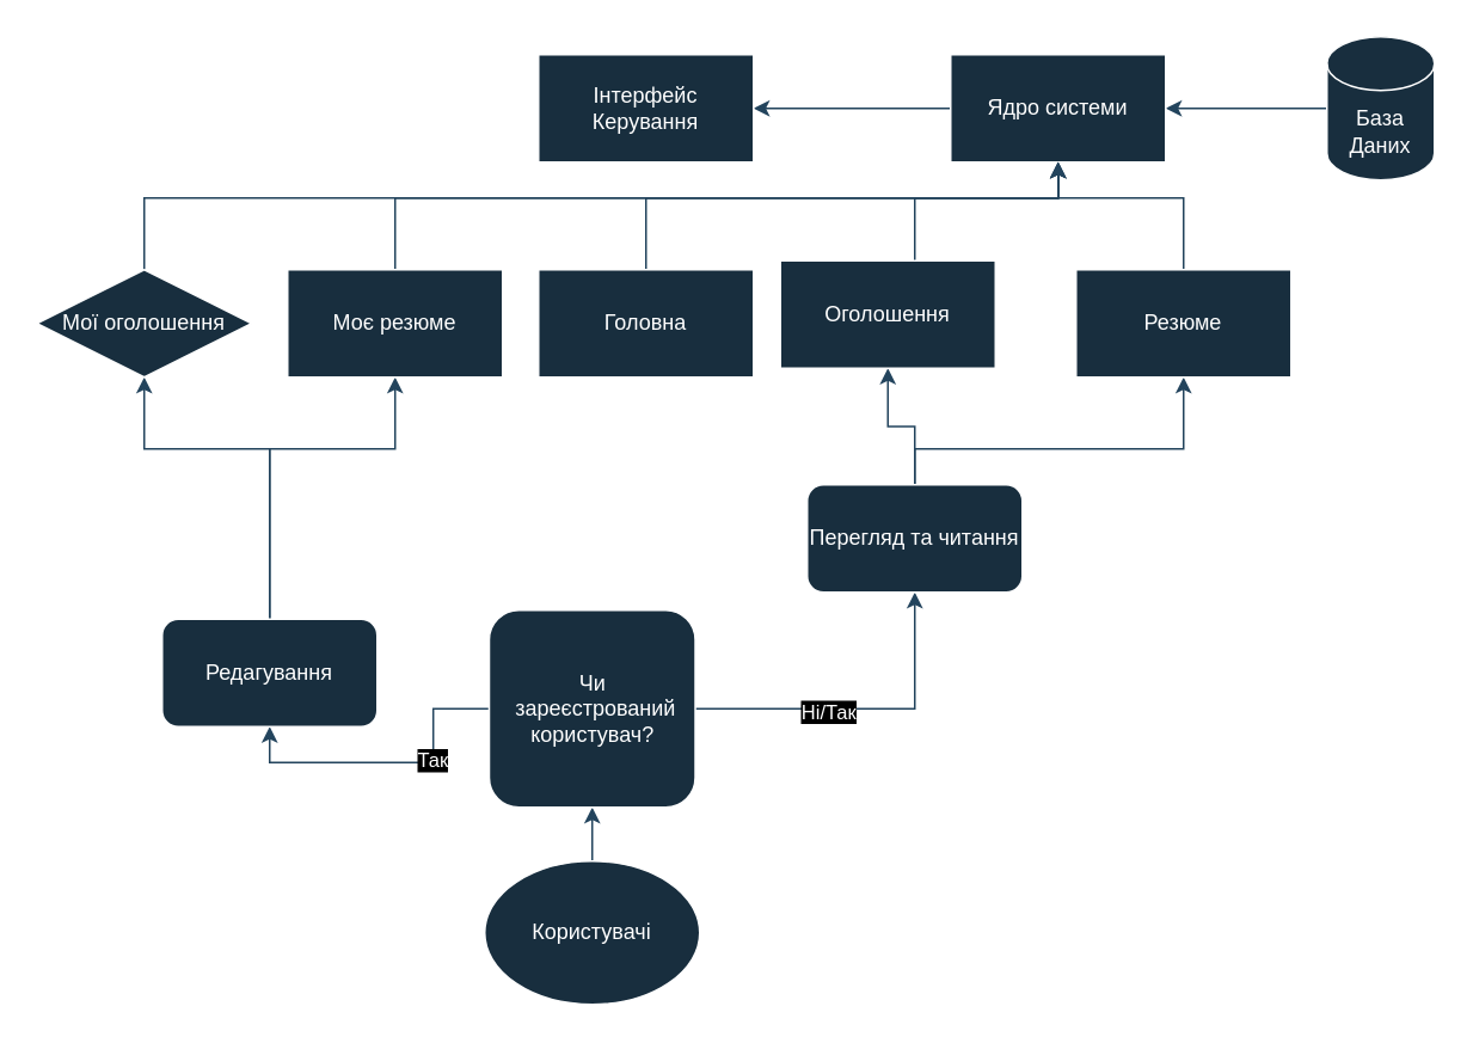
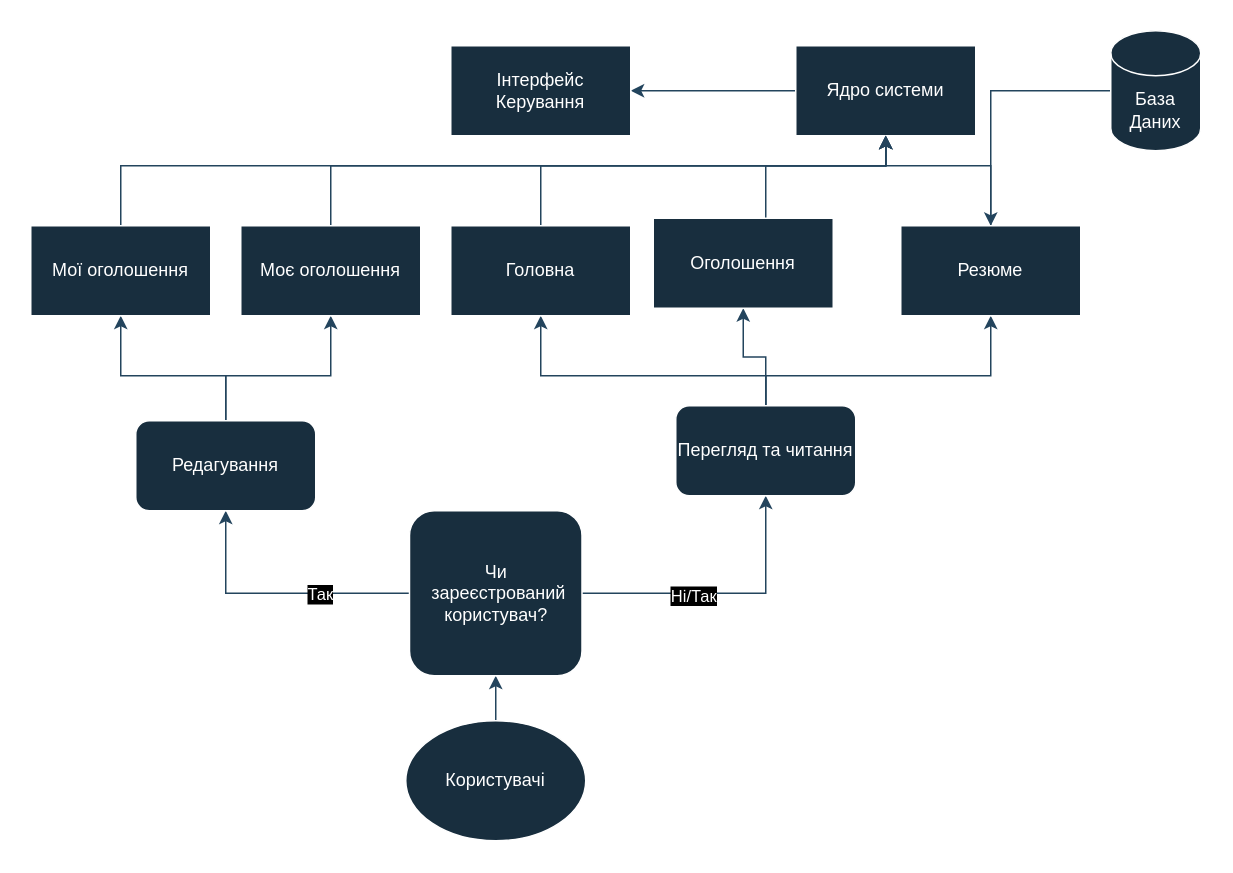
- <mxCell id="4" value="" style="edgeStyle=orthogonalEdgeStyle;rounded=0;orthogonalLoop=1;jettySize=auto;html=1;strokeColor=#23445D;labelBackgroundColor=none;fontColor=default;" edge="1" parent="1" source="5" target="7"><mxGeometry relative="1" as="geometry" /></mxCell>
+ <mxCell id="4" value="" style="edgeStyle=orthogonalEdgeStyle;rounded=0;orthogonalLoop=1;jettySize=auto;html=1;strokeColor=#23445D;labelBackgroundColor=none;fontColor=default;" edge="1" parent="1" source="5" target="22"><mxGeometry relative="1" as="geometry" /></mxCell>
- <mxCell id="27" value="Мої оголошення" style="rhombus;whiteSpace=wrap;html=1;strokeColor=#FFFFFF;fontColor=#FFFFFF;fillColor=#182E3E;" vertex="1" parent="1"><mxGeometry x="20" y="150" width="120" height="60" as="geometry" /></mxCell>
+ <mxCell id="27" value="Мої оголошення" style="rounded=0;whiteSpace=wrap;html=1;strokeColor=#FFFFFF;fontColor=#FFFFFF;fillColor=#182E3E;" vertex="1" parent="1"><mxGeometry x="20" y="150" width="120" height="60" as="geometry" /></mxCell>
- <mxCell id="29" value="Моє резюме" style="rounded=0;whiteSpace=wrap;html=1;strokeColor=#FFFFFF;fontColor=#FFFFFF;fillColor=#182E3E;" vertex="1" parent="1"><mxGeometry x="160" y="150" width="120" height="60" as="geometry" /></mxCell>
+ <mxCell id="29" value="Моє оголошення" style="rounded=0;whiteSpace=wrap;html=1;strokeColor=#FFFFFF;fontColor=#FFFFFF;fillColor=#182E3E;" vertex="1" parent="1"><mxGeometry x="160" y="150" width="120" height="60" as="geometry" /></mxCell>
+ <mxCell id="13" style="edgeStyle=orthogonalEdgeStyle;rounded=0;orthogonalLoop=1;jettySize=auto;html=1;entryX=0.5;entryY=1;entryDx=0;entryDy=0;strokeColor=#23445D;" edge="1" parent="1" source="16" target="18"><mxGeometry relative="1" as="geometry"><Array as="points"><mxPoint x="510" y="250" /><mxPoint x="360" y="250" /></Array></mxGeometry></mxCell>
- <mxCell id="25" value="Редагування" style="rounded=1;whiteSpace=wrap;html=1;strokeColor=#FFFFFF;fontColor=#FFFFFF;fillColor=#182E3E;labelBackgroundColor=none;" vertex="1" parent="1"><mxGeometry x="90" y="345" width="120" height="60" as="geometry" /></mxCell>
+ <mxCell id="25" value="Редагування" style="rounded=1;whiteSpace=wrap;html=1;strokeColor=#FFFFFF;fontColor=#FFFFFF;fillColor=#182E3E;labelBackgroundColor=none;" vertex="1" parent="1"><mxGeometry x="90" y="280" width="120" height="60" as="geometry" /></mxCell>
